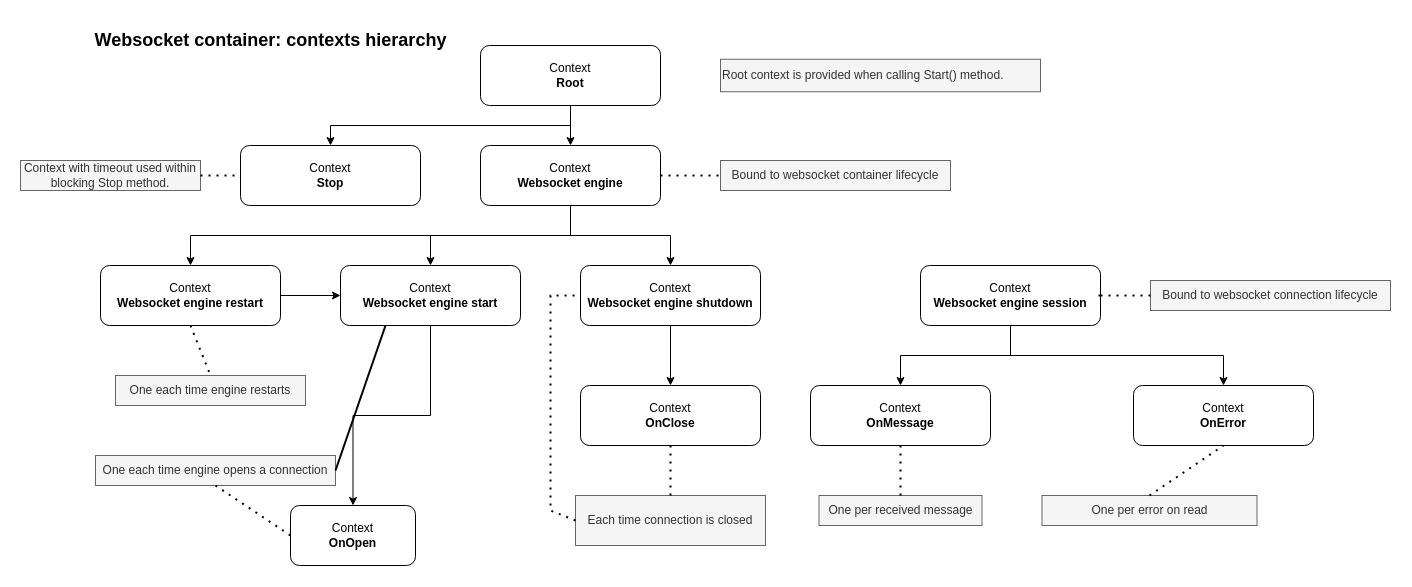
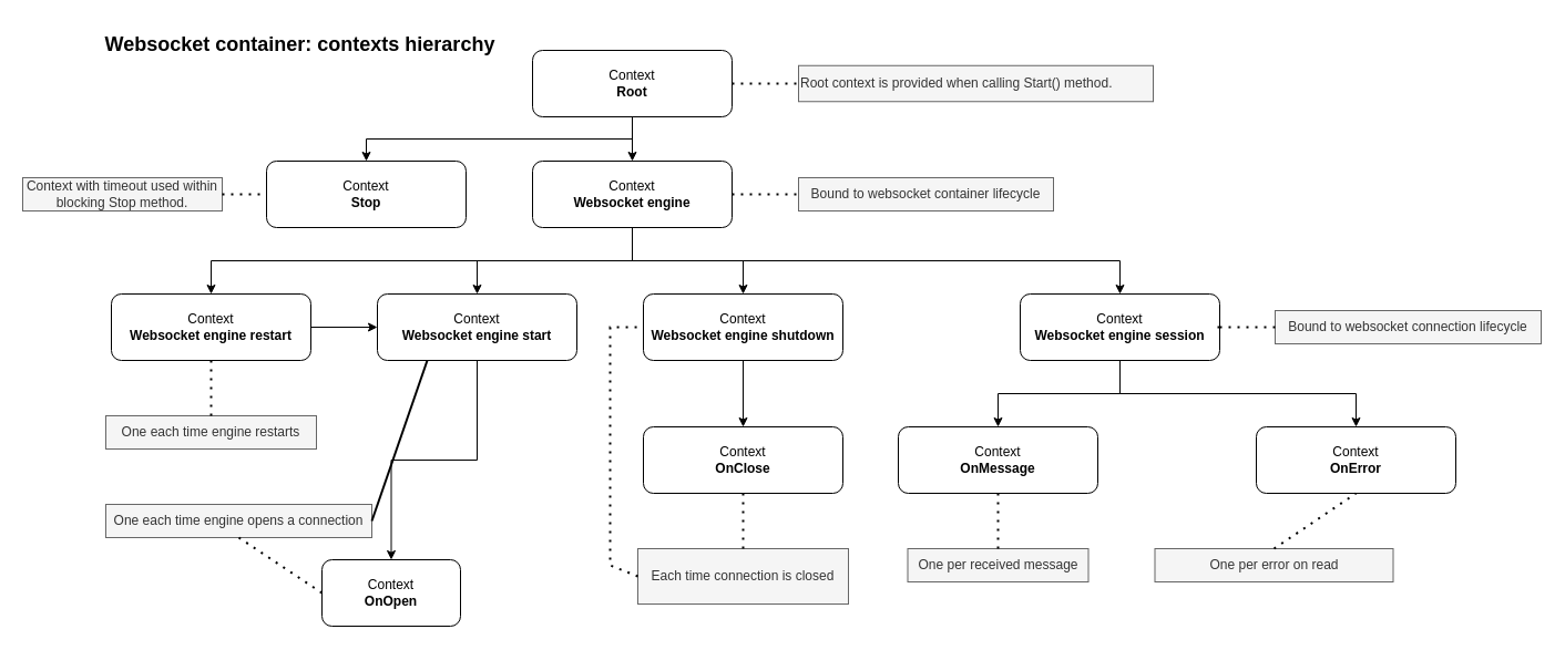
+ <mxCell id="6" value="" style="endArrow=none;dashed=1;html=1;dashPattern=1 3;strokeWidth=2;rounded=0;exitX=1;exitY=0.5;exitDx=0;exitDy=0;entryX=0;entryY=0.5;entryDx=0;entryDy=0;" parent="1" source="4" target="5" edge="1"><mxGeometry width="50" height="50" relative="1" as="geometry"><mxPoint x="930" y="235" as="sourcePoint" /><mxPoint x="980" y="185" as="targetPoint" /></mxGeometry></mxCell>
+ <mxCell id="8" style="edgeStyle=orthogonalEdgeStyle;rounded=0;orthogonalLoop=1;jettySize=auto;html=1;exitX=0.5;exitY=1;exitDx=0;exitDy=0;entryX=0.5;entryY=0;entryDx=0;entryDy=0;" parent="1" source="11" target="16" edge="1"><mxGeometry relative="1" as="geometry"><Array as="points"><mxPoint x="570" y="235" /><mxPoint x="1010" y="235" /></Array></mxGeometry></mxCell>
- <mxCell id="40" value="One each time engine restarts" style="rounded=0;whiteSpace=wrap;html=1;fillColor=#f5f5f5;fontColor=#333333;strokeColor=#666666;" parent="1" vertex="1"><mxGeometry x="115" y="375" width="190" height="30" as="geometry" /></mxCell>
+ <mxCell id="40" value="One each time engine restarts" style="rounded=0;whiteSpace=wrap;html=1;fillColor=#f5f5f5;fontColor=#333333;strokeColor=#666666;" parent="1" vertex="1"><mxGeometry x="95" y="375" width="190" height="30" as="geometry" /></mxCell>
